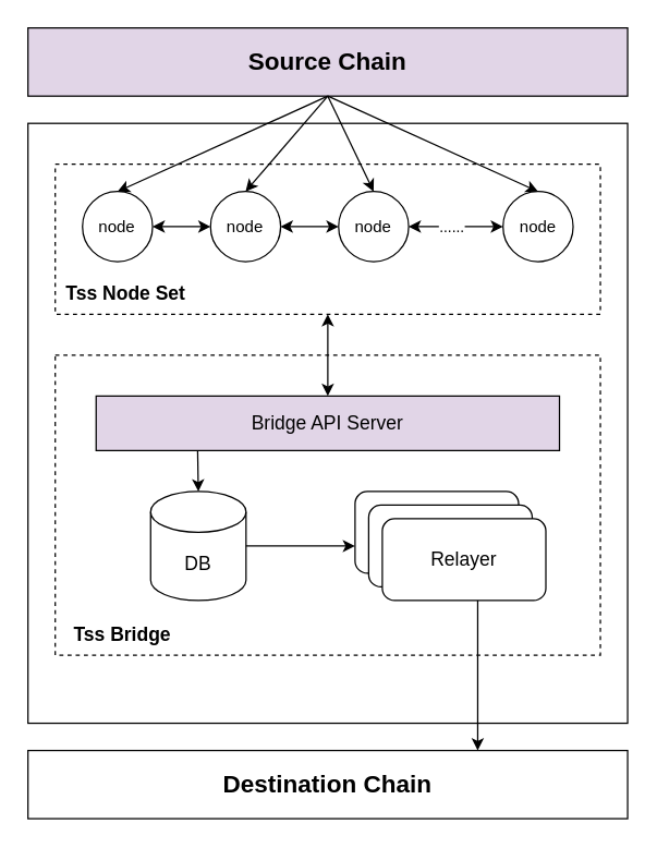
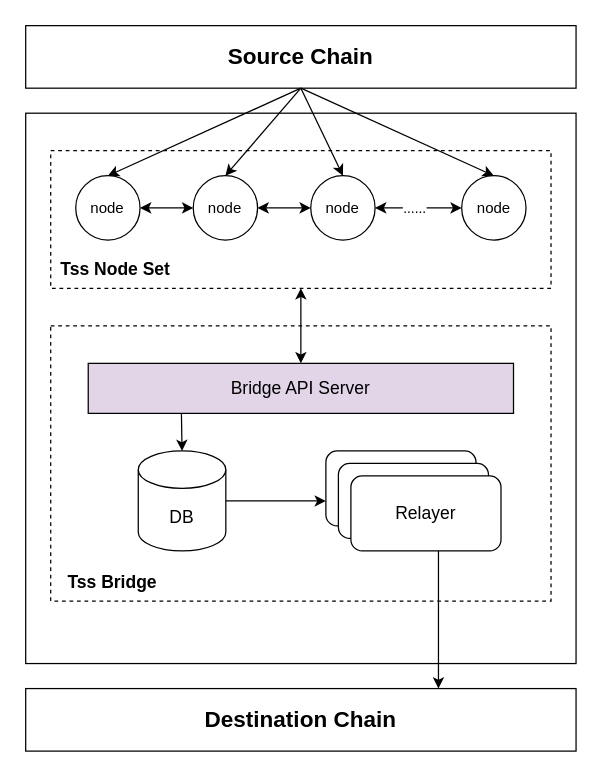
- <mxCell id="3" value="&lt;b&gt;&lt;font style=&quot;font-size: 18px&quot;&gt;Source Chain&lt;/font&gt;&lt;/b&gt;" style="rounded=0;whiteSpace=wrap;html=1;fillColor=#e1d5e7;" vertex="1" parent="1"><mxGeometry x="20" y="20" width="440" height="50" as="geometry" /></mxCell>
+ <mxCell id="3" value="&lt;b&gt;&lt;font style=&quot;font-size: 18px&quot;&gt;Source Chain&lt;/font&gt;&lt;/b&gt;" style="rounded=0;whiteSpace=wrap;html=1;" vertex="1" parent="1"><mxGeometry x="20" y="20" width="440" height="50" as="geometry" /></mxCell>
